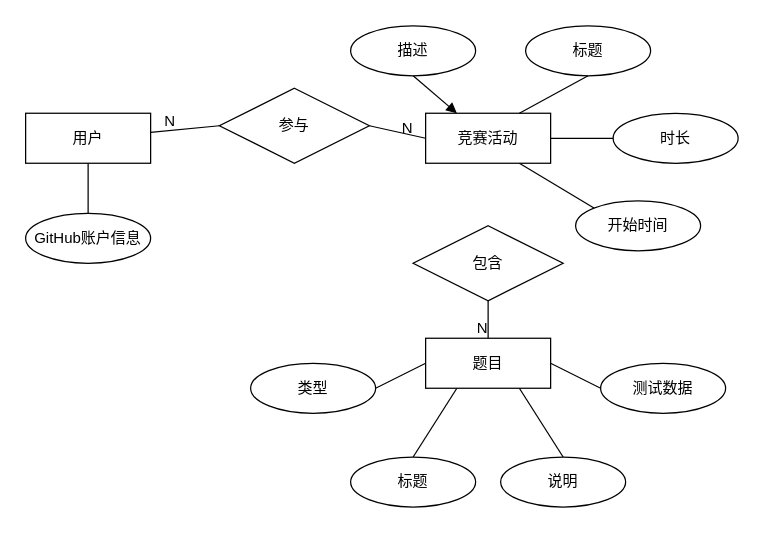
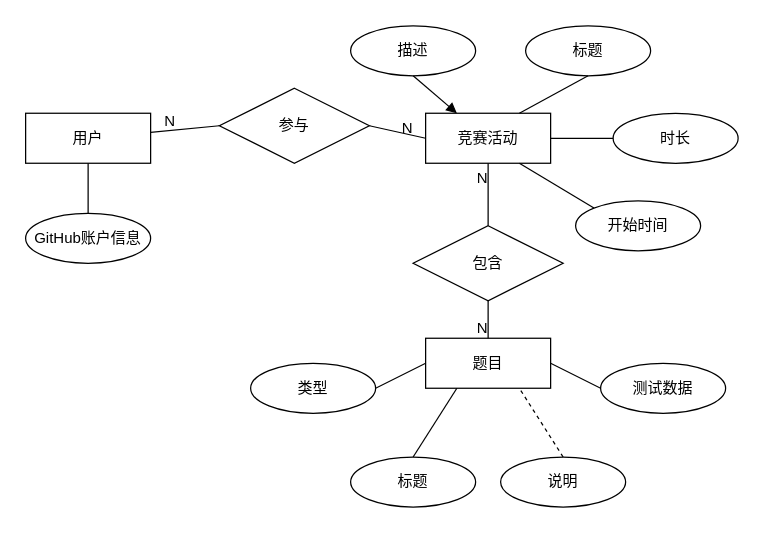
+ <mxCell id="21" value="" style="endArrow=none;html=1;rounded=0;exitX=0.5;exitY=0;exitDx=0;exitDy=0;entryX=0.5;entryY=1;entryDx=0;entryDy=0;" edge="1" parent="1" source="18" target="6"><mxGeometry relative="1" as="geometry"><mxPoint x="470" y="180" as="sourcePoint" /><mxPoint x="630" y="180" as="targetPoint" /></mxGeometry></mxCell>
+ <mxCell id="22" value="N" style="resizable=0;html=1;align=right;verticalAlign=bottom;" connectable="0" vertex="1" parent="21"><mxGeometry x="1" relative="1" as="geometry"><mxPoint y="20" as="offset" /></mxGeometry></mxCell>
- <mxCell id="28" value="" style="endArrow=none;html=1;rounded=0;exitX=0.5;exitY=0;exitDx=0;exitDy=0;entryX=0.75;entryY=1;entryDx=0;entryDy=0;" edge="1" parent="1" source="25" target="17"><mxGeometry relative="1" as="geometry"><mxPoint x="440" y="340" as="sourcePoint" /><mxPoint x="400" y="340" as="targetPoint" /></mxGeometry></mxCell>
+ <mxCell id="28" value="" style="endArrow=none;html=1;rounded=0;exitX=0.5;exitY=0;exitDx=0;exitDy=0;entryX=0.75;entryY=1;entryDx=0;entryDy=0;dashed=1;" edge="1" parent="1" source="25" target="17"><mxGeometry relative="1" as="geometry"><mxPoint x="440" y="340" as="sourcePoint" /><mxPoint x="400" y="340" as="targetPoint" /></mxGeometry></mxCell>
